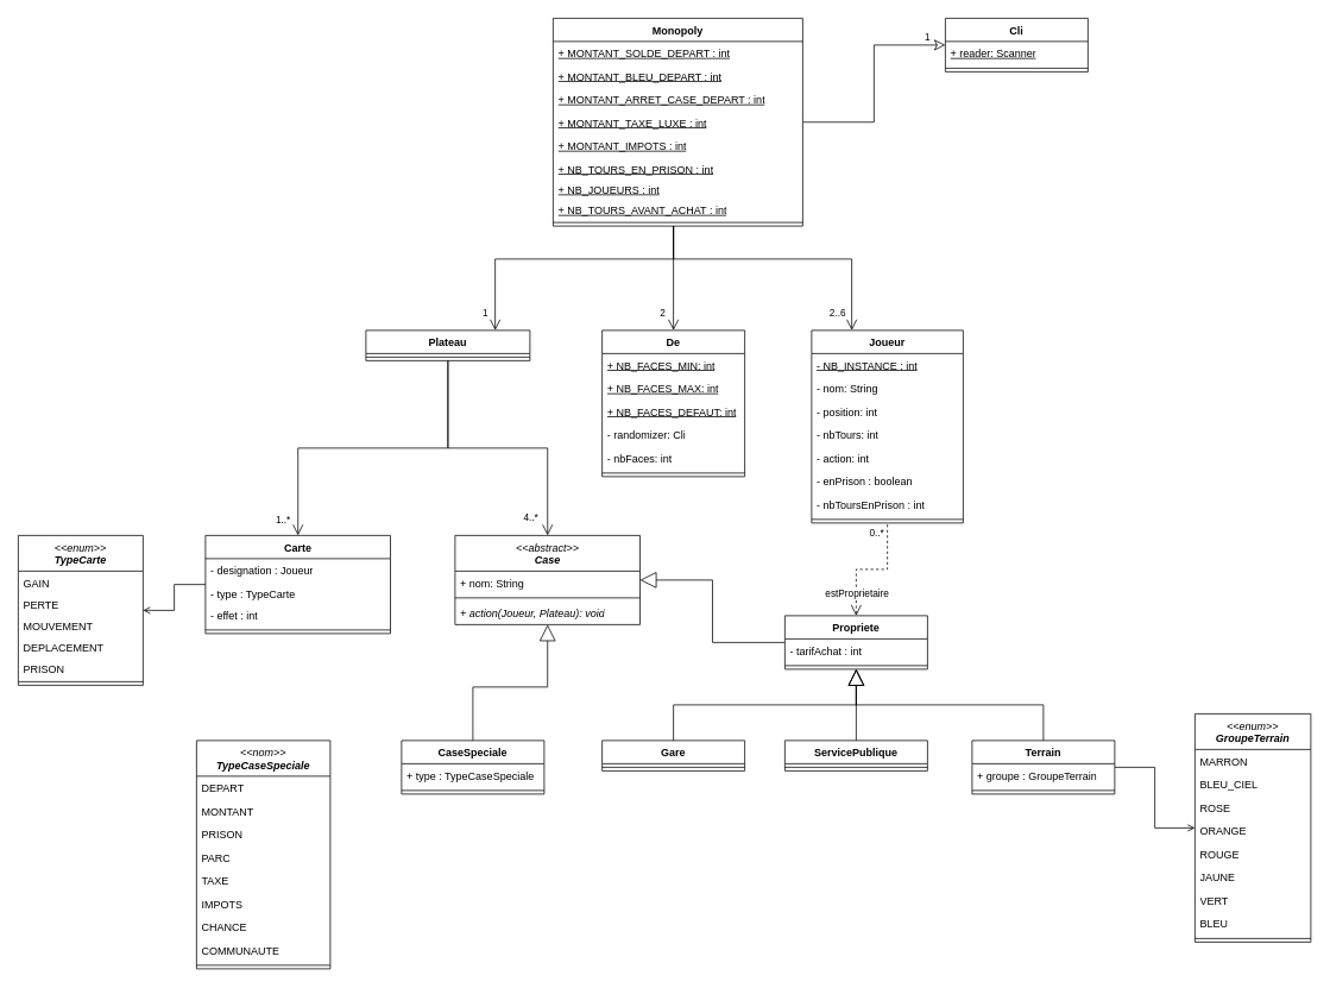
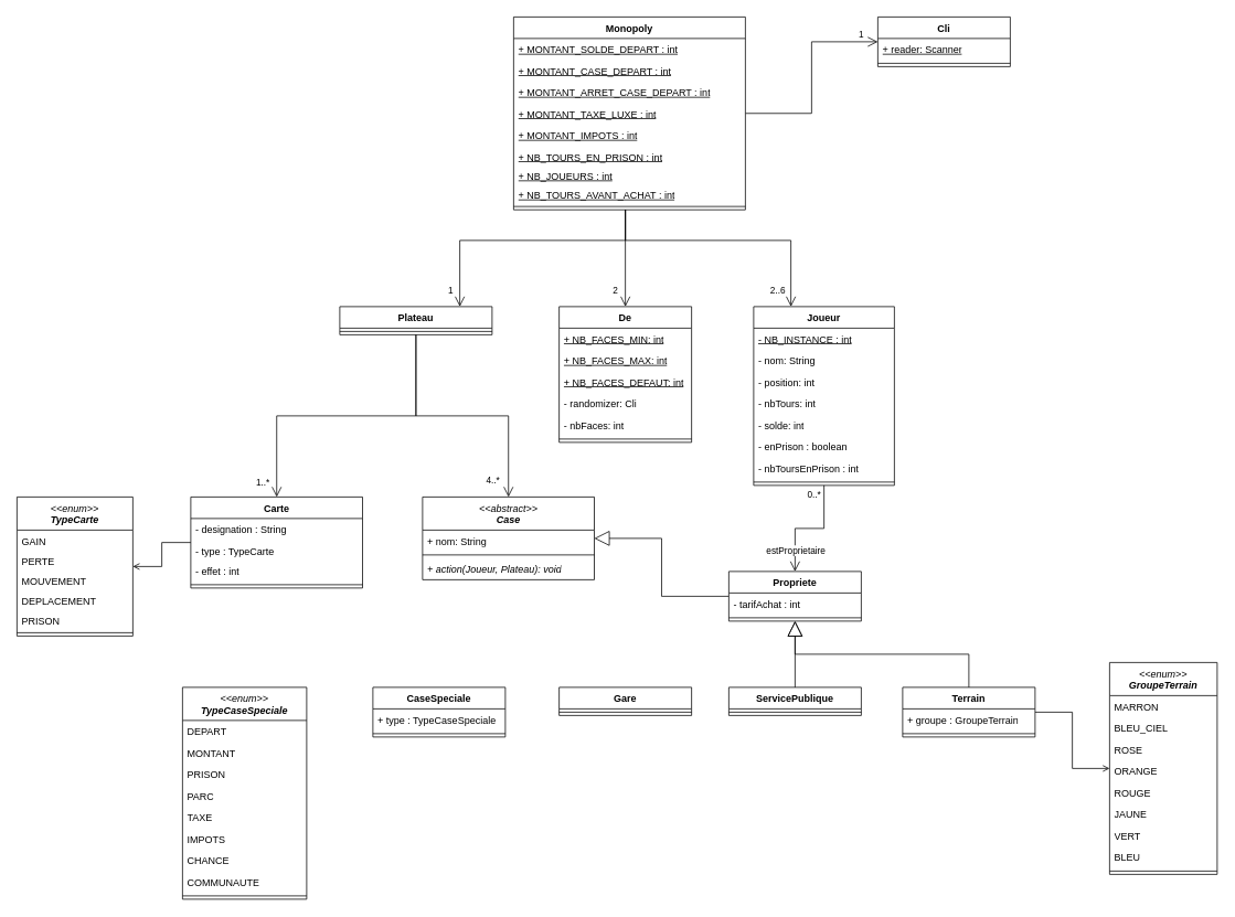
- <mxCell id="2" style="edgeStyle=orthogonalEdgeStyle;rounded=0;orthogonalLoop=1;jettySize=auto;html=1;endArrow=classic;endFill=0;endSize=10;" parent="1" source="4" target="38" edge="1"><mxGeometry relative="1" as="geometry" /></mxCell>
+ <mxCell id="2" style="edgeStyle=orthogonalEdgeStyle;rounded=0;orthogonalLoop=1;jettySize=auto;html=1;endArrow=open;endFill=0;endSize=10;" parent="1" source="4" target="38" edge="1"><mxGeometry relative="1" as="geometry" /></mxCell>
- <mxCell id="6" value="&lt;u&gt;+ MONTANT_BLEU_DEPART : int&lt;/u&gt;" style="text;strokeColor=none;fillColor=none;align=left;verticalAlign=top;spacingLeft=4;spacingRight=4;overflow=hidden;rotatable=0;points=[[0,0.5],[1,0.5]];portConstraint=eastwest;whiteSpace=wrap;html=1;" parent="4" vertex="1"><mxGeometry y="52" width="280" height="26" as="geometry" /></mxCell>
+ <mxCell id="6" value="&lt;u&gt;+ MONTANT_CASE_DEPART : int&lt;/u&gt;" style="text;strokeColor=none;fillColor=none;align=left;verticalAlign=top;spacingLeft=4;spacingRight=4;overflow=hidden;rotatable=0;points=[[0,0.5],[1,0.5]];portConstraint=eastwest;whiteSpace=wrap;html=1;" parent="4" vertex="1"><mxGeometry y="52" width="280" height="26" as="geometry" /></mxCell>
- <mxCell id="34" value="- action: int" style="text;strokeColor=none;fillColor=none;align=left;verticalAlign=top;spacingLeft=4;spacingRight=4;overflow=hidden;rotatable=0;points=[[0,0.5],[1,0.5]];portConstraint=eastwest;whiteSpace=wrap;html=1;" parent="29" vertex="1"><mxGeometry y="130" width="170" height="26" as="geometry" /></mxCell>
+ <mxCell id="34" value="- solde: int" style="text;strokeColor=none;fillColor=none;align=left;verticalAlign=top;spacingLeft=4;spacingRight=4;overflow=hidden;rotatable=0;points=[[0,0.5],[1,0.5]];portConstraint=eastwest;whiteSpace=wrap;html=1;" parent="29" vertex="1"><mxGeometry y="130" width="170" height="26" as="geometry" /></mxCell>
- <mxCell id="48" style="edgeStyle=orthogonalEdgeStyle;rounded=0;orthogonalLoop=1;jettySize=auto;html=1;endArrow=none;endFill=0;startArrow=open;startFill=0;startSize=10;dashed=1;" parent="1" source="51" target="29" edge="1"><mxGeometry relative="1" as="geometry" /></mxCell>
+ <mxCell id="48" style="edgeStyle=orthogonalEdgeStyle;rounded=0;orthogonalLoop=1;jettySize=auto;html=1;endArrow=none;endFill=0;startArrow=open;startFill=0;startSize=10;" parent="1" source="51" target="29" edge="1"><mxGeometry relative="1" as="geometry" /></mxCell>
- <mxCell id="68" value="- designation : Joueur" style="text;strokeColor=none;fillColor=none;align=left;verticalAlign=top;spacingLeft=4;spacingRight=4;overflow=hidden;rotatable=0;points=[[0,0.5],[1,0.5]];portConstraint=eastwest;whiteSpace=wrap;html=1;" parent="67" vertex="1"><mxGeometry y="26" width="207.5" height="26" as="geometry" /></mxCell>
+ <mxCell id="68" value="- designation : String" style="text;strokeColor=none;fillColor=none;align=left;verticalAlign=top;spacingLeft=4;spacingRight=4;overflow=hidden;rotatable=0;points=[[0,0.5],[1,0.5]];portConstraint=eastwest;whiteSpace=wrap;html=1;" parent="67" vertex="1"><mxGeometry y="26" width="207.5" height="26" as="geometry" /></mxCell>
- <mxCell id="90" style="edgeStyle=orthogonalEdgeStyle;rounded=0;orthogonalLoop=1;jettySize=auto;html=1;endArrow=block;endFill=0;endSize=16;" parent="1" source="91" target="43" edge="1"><mxGeometry relative="1" as="geometry" /></mxCell>
- <mxCell id="84" style="edgeStyle=orthogonalEdgeStyle;rounded=0;orthogonalLoop=1;jettySize=auto;html=1;endArrow=block;endFill=0;endSize=16;" parent="1" source="85" target="51" edge="1"><mxGeometry relative="1" as="geometry"><Array as="points"><mxPoint x="755" y="790" /><mxPoint x="960" y="790" /></Array></mxGeometry></mxCell>
- <mxCell id="94" value="&lt;div&gt;&lt;i style=&quot;&quot;&gt;&lt;span style=&quot;font-weight: normal;&quot;&gt;&amp;lt;&amp;lt;nom&amp;gt;&amp;gt;&lt;br&gt;&lt;/span&gt;&lt;/i&gt;&lt;/div&gt;&lt;div&gt;&lt;i style=&quot;&quot;&gt;TypeCaseSpeciale&lt;/i&gt;&lt;/div&gt;" style="swimlane;fontStyle=1;align=center;verticalAlign=top;childLayout=stackLayout;horizontal=1;startSize=40;horizontalStack=0;resizeParent=1;resizeParentMax=0;resizeLast=0;collapsible=1;marginBottom=0;whiteSpace=wrap;html=1;swimlaneFillColor=default;" parent="1" vertex="1"><mxGeometry x="220" y="830" width="150" height="256" as="geometry" /></mxCell>
+ <mxCell id="94" value="&lt;div&gt;&lt;i style=&quot;&quot;&gt;&lt;span style=&quot;font-weight: normal;&quot;&gt;&amp;lt;&amp;lt;enum&amp;gt;&amp;gt;&lt;br&gt;&lt;/span&gt;&lt;/i&gt;&lt;/div&gt;&lt;div&gt;&lt;i style=&quot;&quot;&gt;TypeCaseSpeciale&lt;/i&gt;&lt;/div&gt;" style="swimlane;fontStyle=1;align=center;verticalAlign=top;childLayout=stackLayout;horizontal=1;startSize=40;horizontalStack=0;resizeParent=1;resizeParentMax=0;resizeLast=0;collapsible=1;marginBottom=0;whiteSpace=wrap;html=1;swimlaneFillColor=default;" parent="1" vertex="1"><mxGeometry x="220" y="830" width="150" height="256" as="geometry" /></mxCell>
